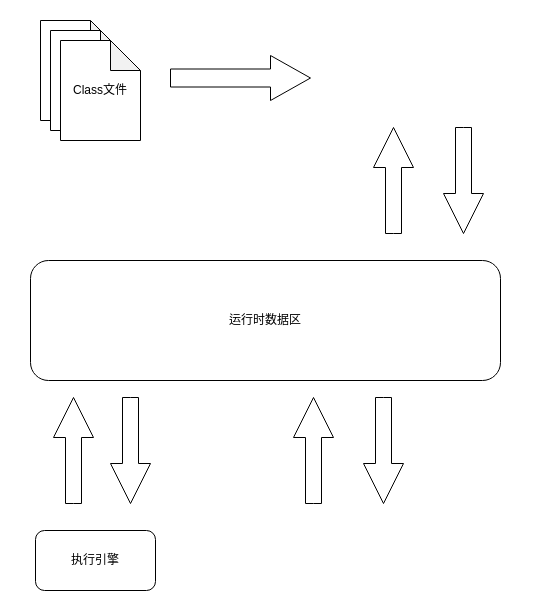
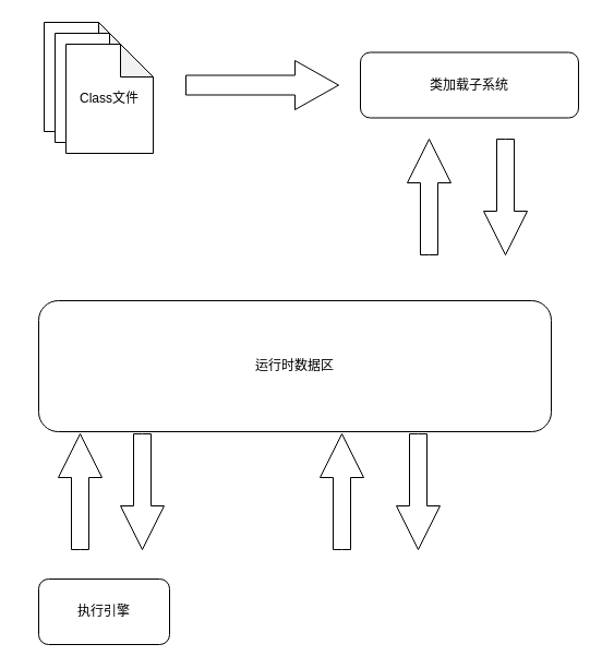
+ <mxCell id="5" value="类加载子系统" style="rounded=1;whiteSpace=wrap;html=1;hachureGap=4;pointerEvents=0;" vertex="1" parent="1"><mxGeometry x="330" y="47.5" width="200" height="60" as="geometry" /></mxCell>
- <mxCell id="7" value="运行时数据区" style="rounded=1;whiteSpace=wrap;html=1;hachureGap=4;pointerEvents=0;" vertex="1" parent="1"><mxGeometry x="30" y="260" width="470" height="120" as="geometry" /></mxCell>
+ <mxCell id="7" value="运行时数据区" style="rounded=1;whiteSpace=wrap;html=1;hachureGap=4;pointerEvents=0;" vertex="1" parent="1"><mxGeometry x="35" y="275" width="470" height="120" as="geometry" /></mxCell>
